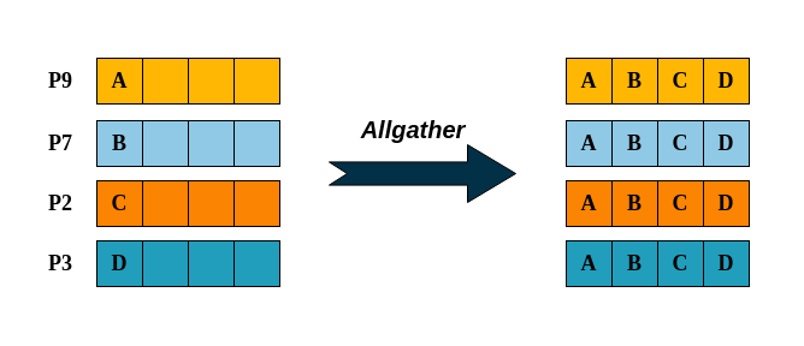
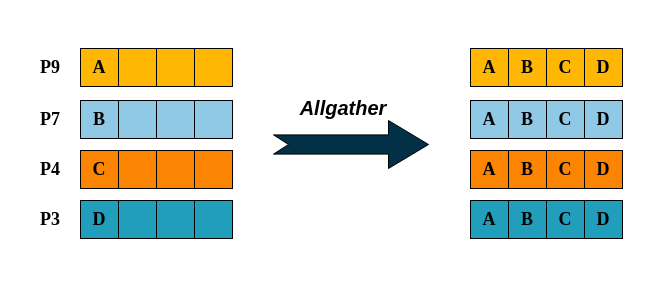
- <mxCell id="5" value="&lt;font style=&quot;font-size: 18px;&quot; face=&quot;Times New Roman&quot;&gt;&lt;b&gt;P2&lt;/b&gt;&lt;/font&gt;" style="text;html=1;strokeColor=none;fillColor=none;align=center;verticalAlign=middle;whiteSpace=wrap;rounded=0;fontColor=default;" parent="1" vertex="1"><mxGeometry x="20" y="154" width="60" height="30" as="geometry" /></mxCell>
+ <mxCell id="5" value="&lt;font style=&quot;font-size: 18px;&quot; face=&quot;Times New Roman&quot;&gt;&lt;b&gt;P4&lt;/b&gt;&lt;/font&gt;" style="text;html=1;strokeColor=none;fillColor=none;align=center;verticalAlign=middle;whiteSpace=wrap;rounded=0;fontColor=default;" parent="1" vertex="1"><mxGeometry x="20" y="154" width="60" height="30" as="geometry" /></mxCell>
